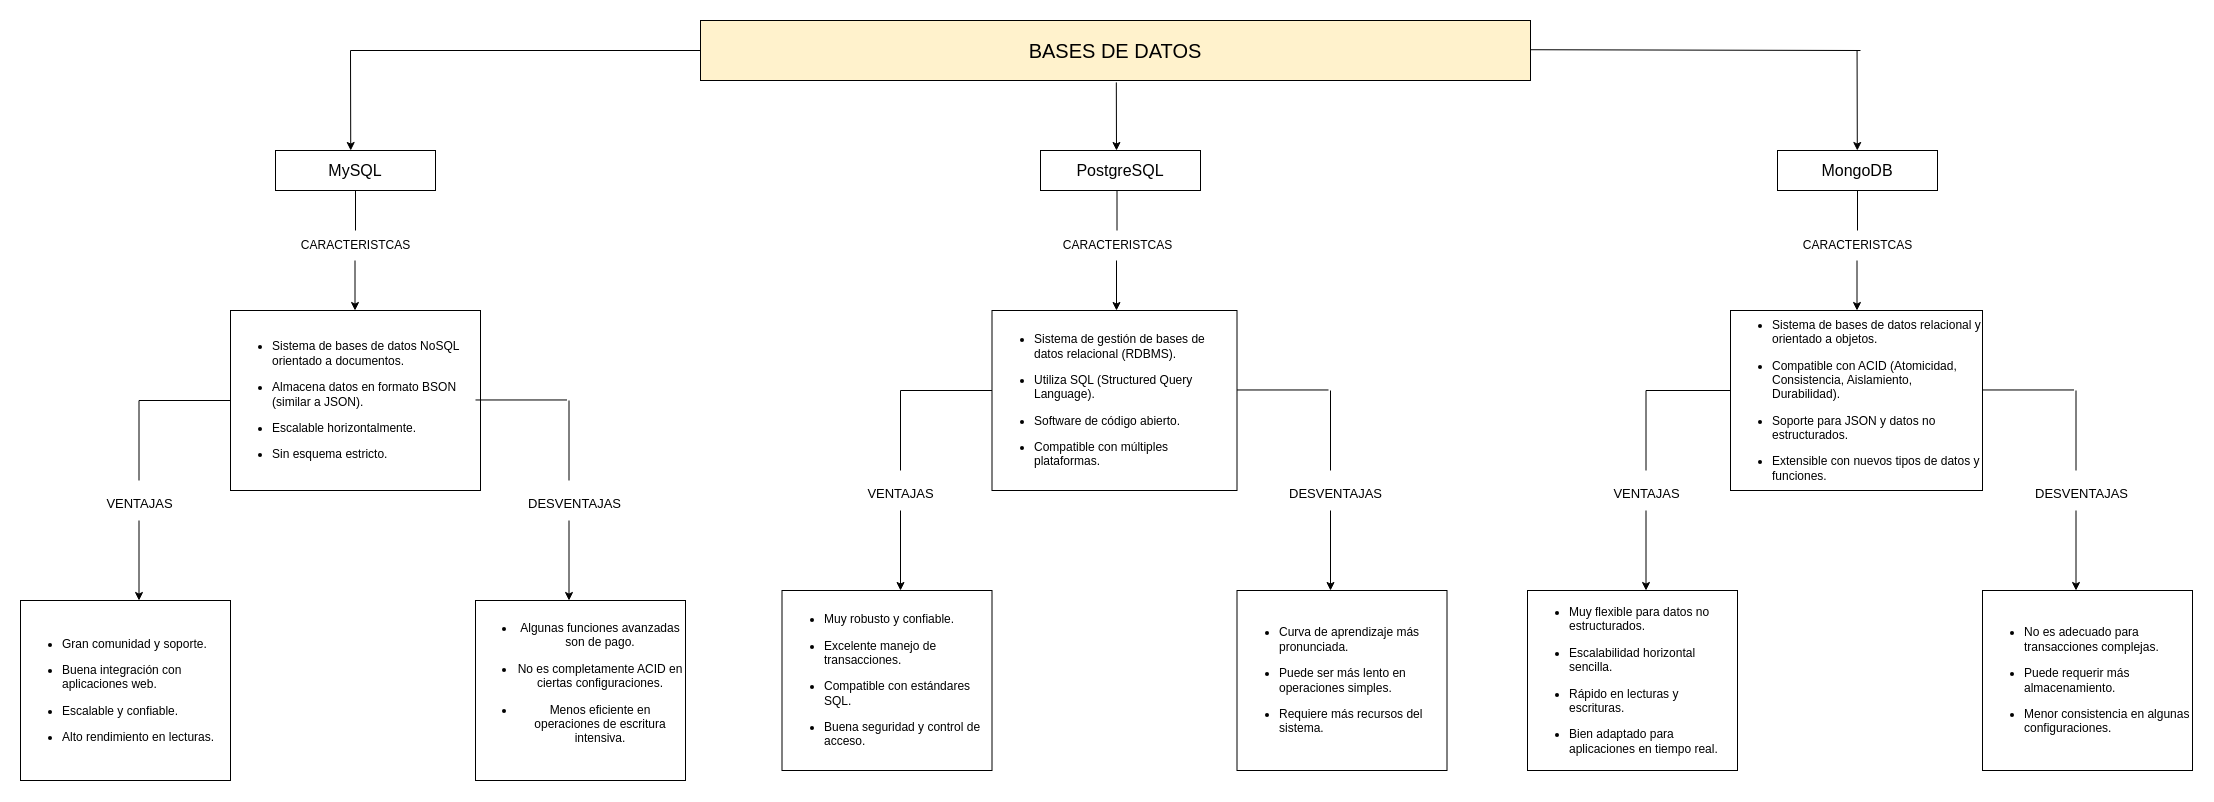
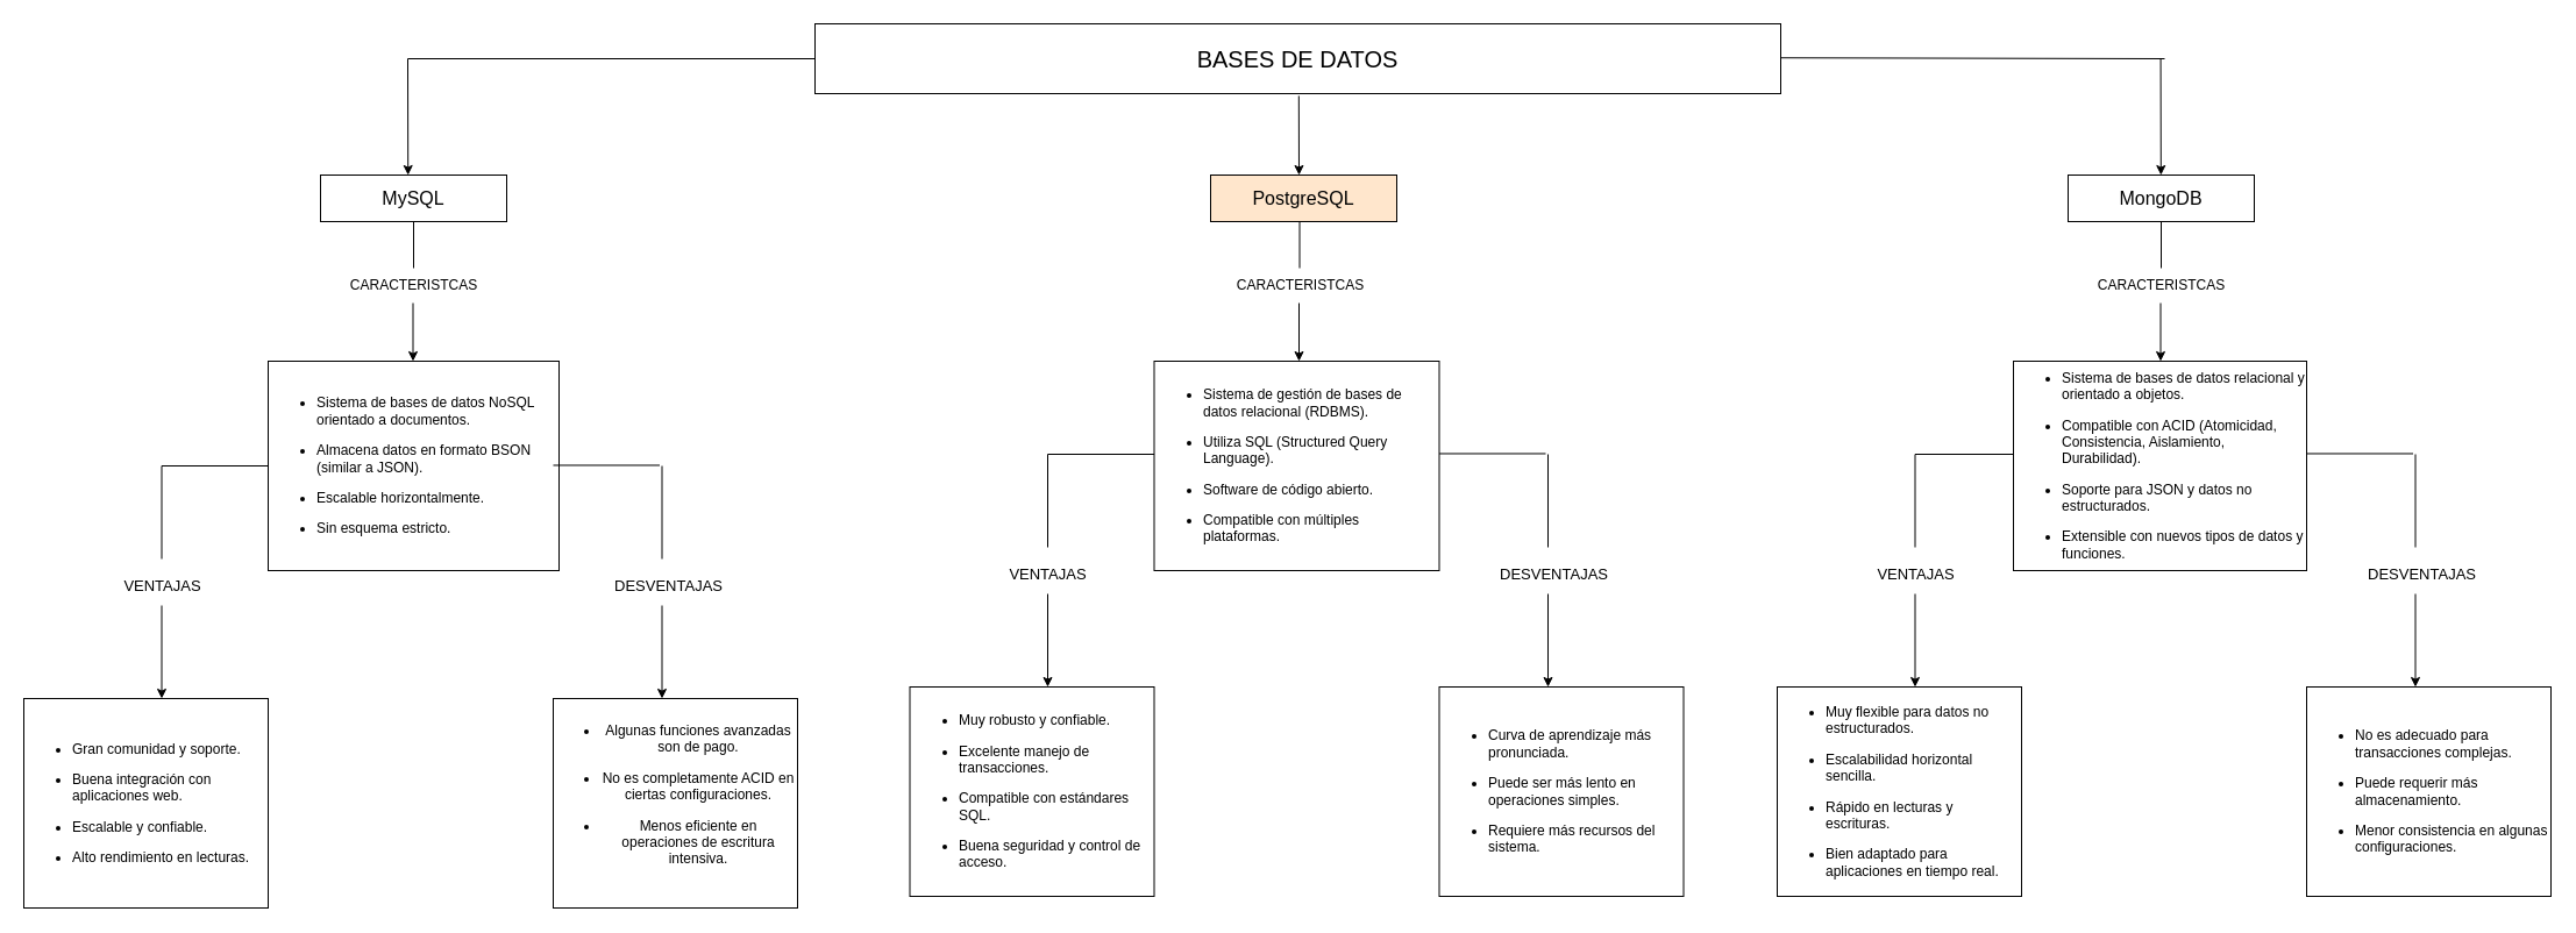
- <mxCell id="2" value="&lt;font style=&quot;font-size: 20px;&quot;&gt;BASES DE DATOS&lt;/font&gt;" style="rounded=0;whiteSpace=wrap;html=1;fillColor=#fff2cc;" vertex="1" parent="1"><mxGeometry y="20" width="830" height="60" as="geometry" x="700" /></mxCell>
+ <mxCell id="2" value="&lt;font style=&quot;font-size: 20px;&quot;&gt;BASES DE DATOS&lt;/font&gt;" style="rounded=0;whiteSpace=wrap;html=1;" vertex="1" parent="1"><mxGeometry y="20" width="830" height="60" as="geometry" x="700" /></mxCell>
- <mxCell id="4" value="&lt;p data-pm-slice=&quot;1 1 [&amp;quot;ordered_list&amp;quot;,{&amp;quot;spread&amp;quot;:true,&amp;quot;startingNumber&amp;quot;:1,&amp;quot;start&amp;quot;:49,&amp;quot;end&amp;quot;:1872},&amp;quot;regular_list_item&amp;quot;,{&amp;quot;start&amp;quot;:639,&amp;quot;end&amp;quot;:1273}]&quot;&gt;&lt;font style=&quot;font-size: 16px;&quot;&gt;PostgreSQL&lt;/font&gt;&lt;/p&gt;" style="rounded=0;whiteSpace=wrap;html=1;" vertex="1" parent="1"><mxGeometry x="1040" y="150" width="160" height="40" as="geometry" /></mxCell>
+ <mxCell id="4" value="&lt;p data-pm-slice=&quot;1 1 [&amp;quot;ordered_list&amp;quot;,{&amp;quot;spread&amp;quot;:true,&amp;quot;startingNumber&amp;quot;:1,&amp;quot;start&amp;quot;:49,&amp;quot;end&amp;quot;:1872},&amp;quot;regular_list_item&amp;quot;,{&amp;quot;start&amp;quot;:639,&amp;quot;end&amp;quot;:1273}]&quot;&gt;&lt;font style=&quot;font-size: 16px;&quot;&gt;PostgreSQL&lt;/font&gt;&lt;/p&gt;" style="rounded=0;whiteSpace=wrap;html=1;fillColor=#ffe6cc;" vertex="1" parent="1"><mxGeometry x="1040" y="150" width="160" height="40" as="geometry" /></mxCell>
